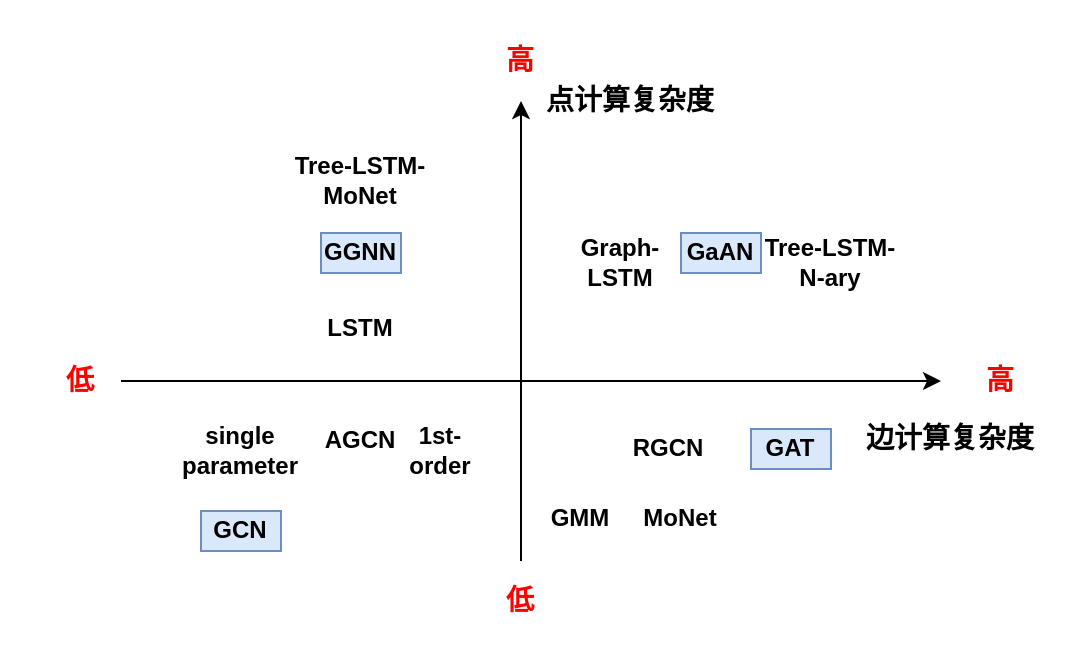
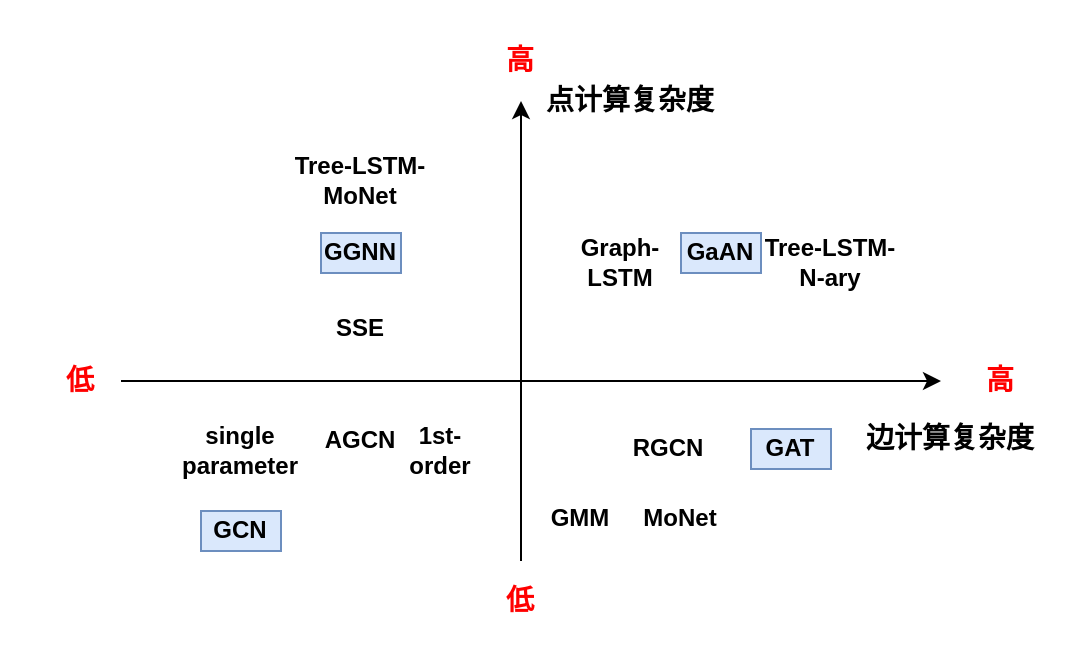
- <mxCell id="16" value="&lt;b&gt;LSTM&lt;/b&gt;" style="text;html=1;strokeColor=none;fillColor=none;align=center;verticalAlign=middle;whiteSpace=wrap;rounded=0;" parent="1" vertex="1"><mxGeometry x="160" y="154" width="40" height="20" as="geometry" /></mxCell>
+ <mxCell id="16" value="&lt;b&gt;SSE&lt;/b&gt;" style="text;html=1;strokeColor=none;fillColor=none;align=center;verticalAlign=middle;whiteSpace=wrap;rounded=0;" parent="1" vertex="1"><mxGeometry x="160" y="154" width="40" height="20" as="geometry" /></mxCell>
